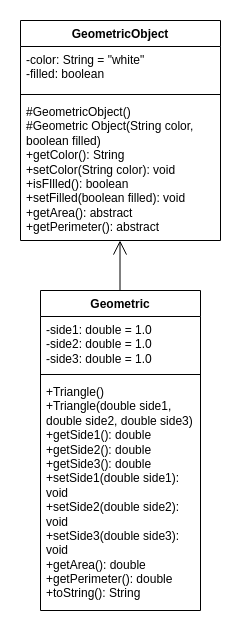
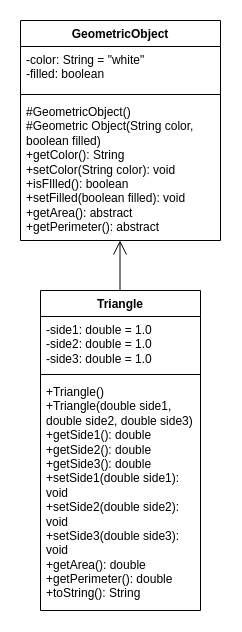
- <mxCell id="6" value="Geometric" style="swimlane;fontStyle=1;align=center;verticalAlign=top;childLayout=stackLayout;horizontal=1;startSize=26;horizontalStack=0;resizeParent=1;resizeParentMax=0;resizeLast=0;collapsible=1;marginBottom=0;whiteSpace=wrap;html=1;" vertex="1" parent="1"><mxGeometry x="40" y="290" width="160" height="320" as="geometry" /></mxCell>
+ <mxCell id="6" value="Triangle" style="swimlane;fontStyle=1;align=center;verticalAlign=top;childLayout=stackLayout;horizontal=1;startSize=26;horizontalStack=0;resizeParent=1;resizeParentMax=0;resizeLast=0;collapsible=1;marginBottom=0;whiteSpace=wrap;html=1;" vertex="1" parent="1"><mxGeometry x="40" y="290" width="160" height="320" as="geometry" /></mxCell>
